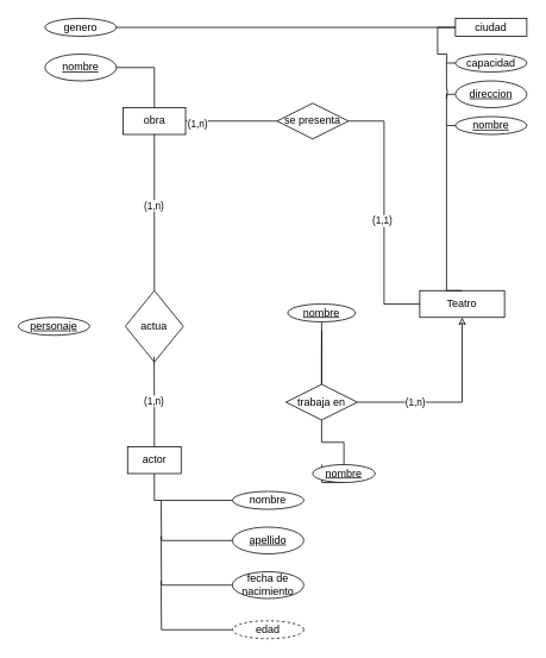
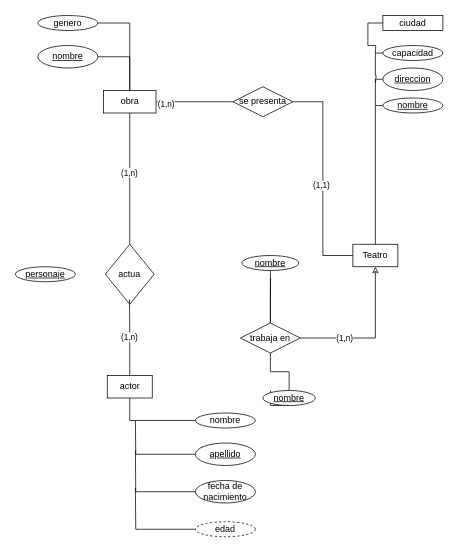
- <mxCell id="9" style="edgeStyle=orthogonalEdgeStyle;rounded=0;orthogonalLoop=1;jettySize=auto;html=1;exitX=1;exitY=0.5;exitDx=0;exitDy=0;endArrow=none;endFill=0;" edge="1" parent="1" source="10" target="27"><mxGeometry relative="1" as="geometry" /></mxCell>
+ <mxCell id="9" style="edgeStyle=orthogonalEdgeStyle;rounded=0;orthogonalLoop=1;jettySize=auto;html=1;exitX=1;exitY=0.5;exitDx=0;exitDy=0;endArrow=none;endFill=0;" edge="1" parent="1" source="10" target="4"><mxGeometry relative="1" as="geometry" /></mxCell>
- <mxCell id="6" value="Teatro" style="whiteSpace=wrap;html=1;" vertex="1" parent="1"><mxGeometry x="470" y="325" width="95" height="30" as="geometry" /></mxCell>
+ <mxCell id="6" value="Teatro" style="whiteSpace=wrap;html=1;" vertex="1" parent="1"><mxGeometry x="470" y="325" width="60" height="30" as="geometry" /></mxCell>
